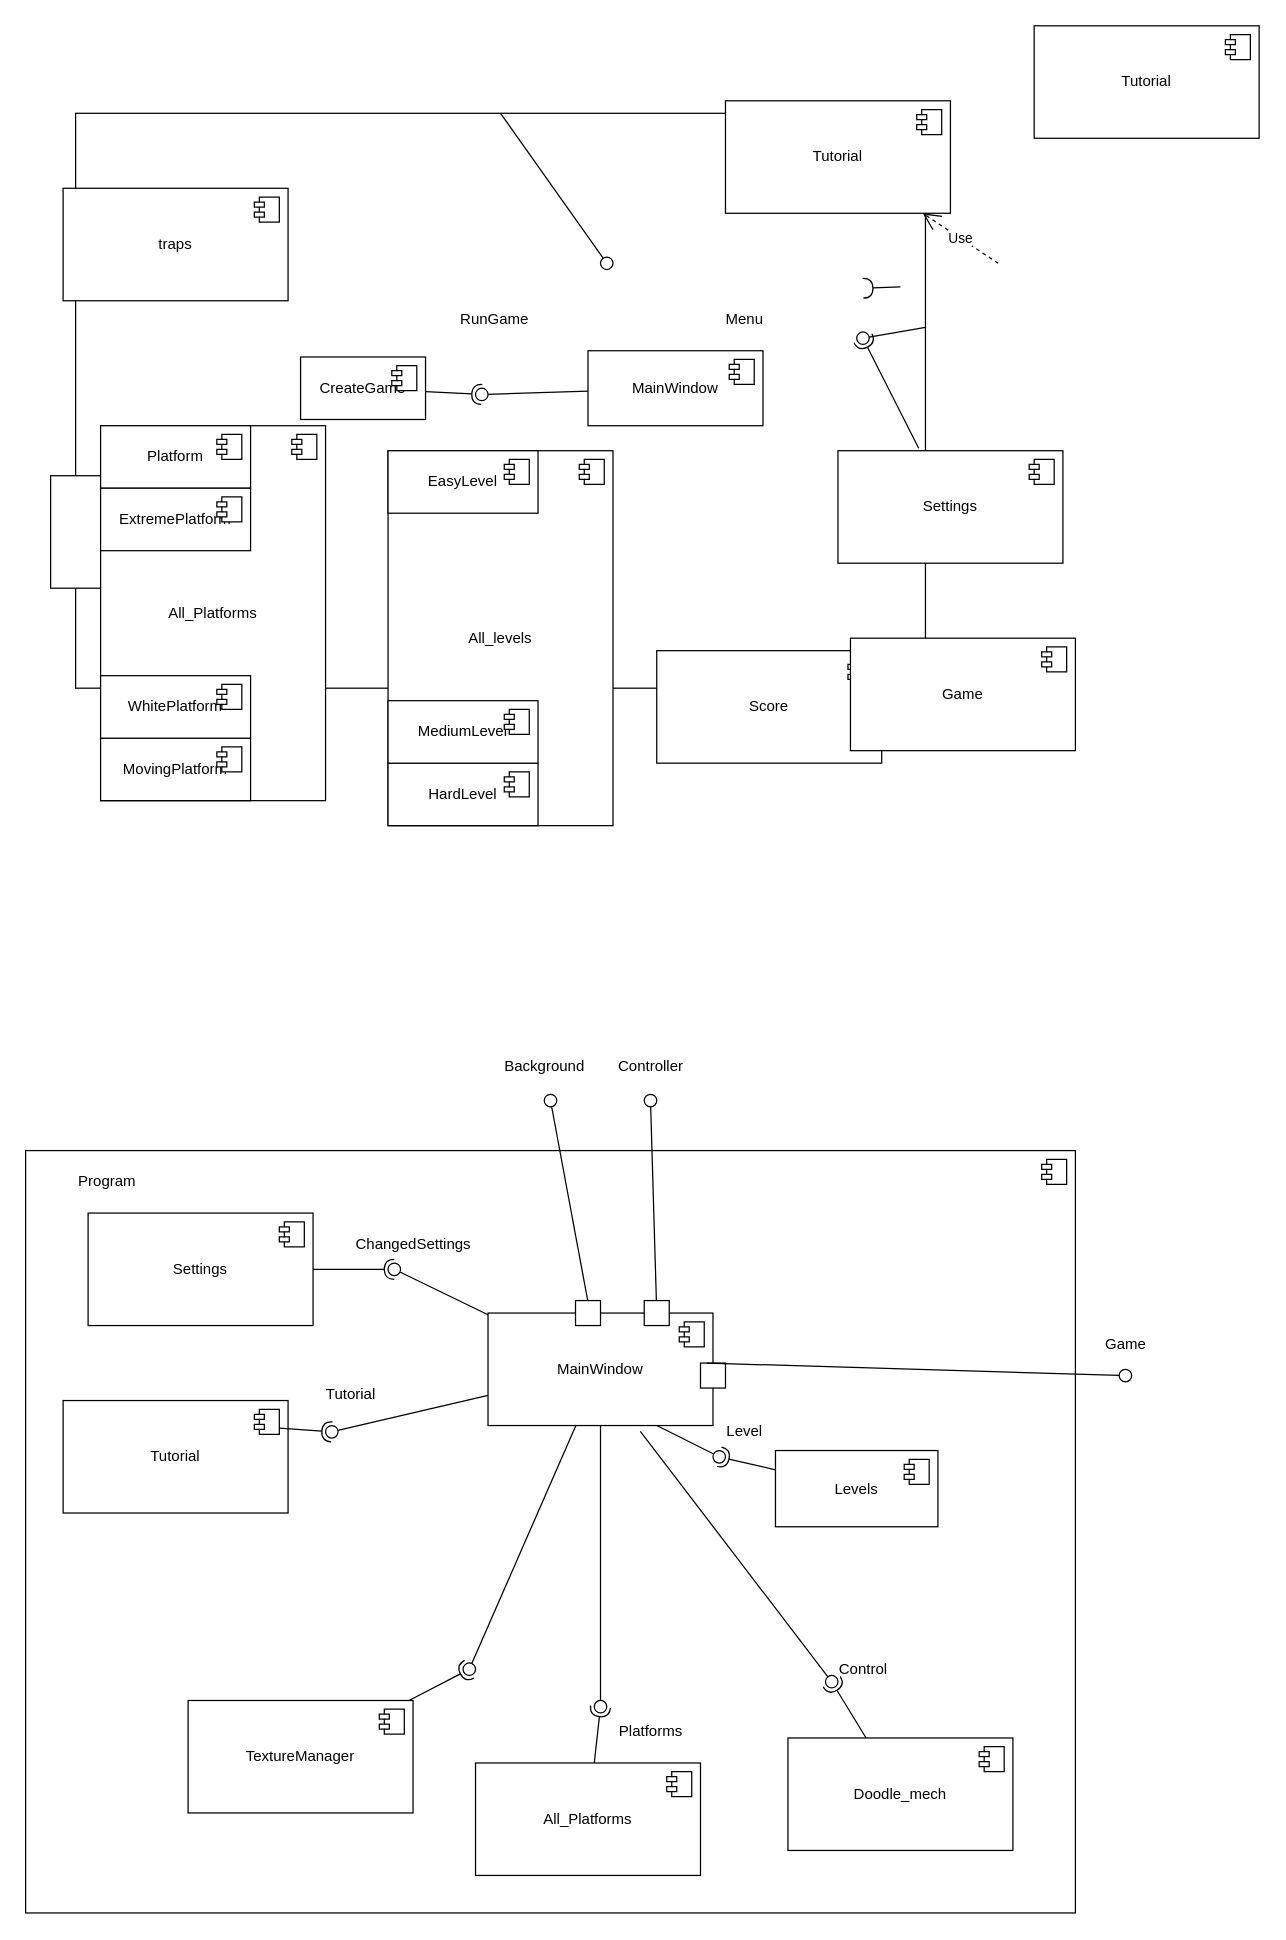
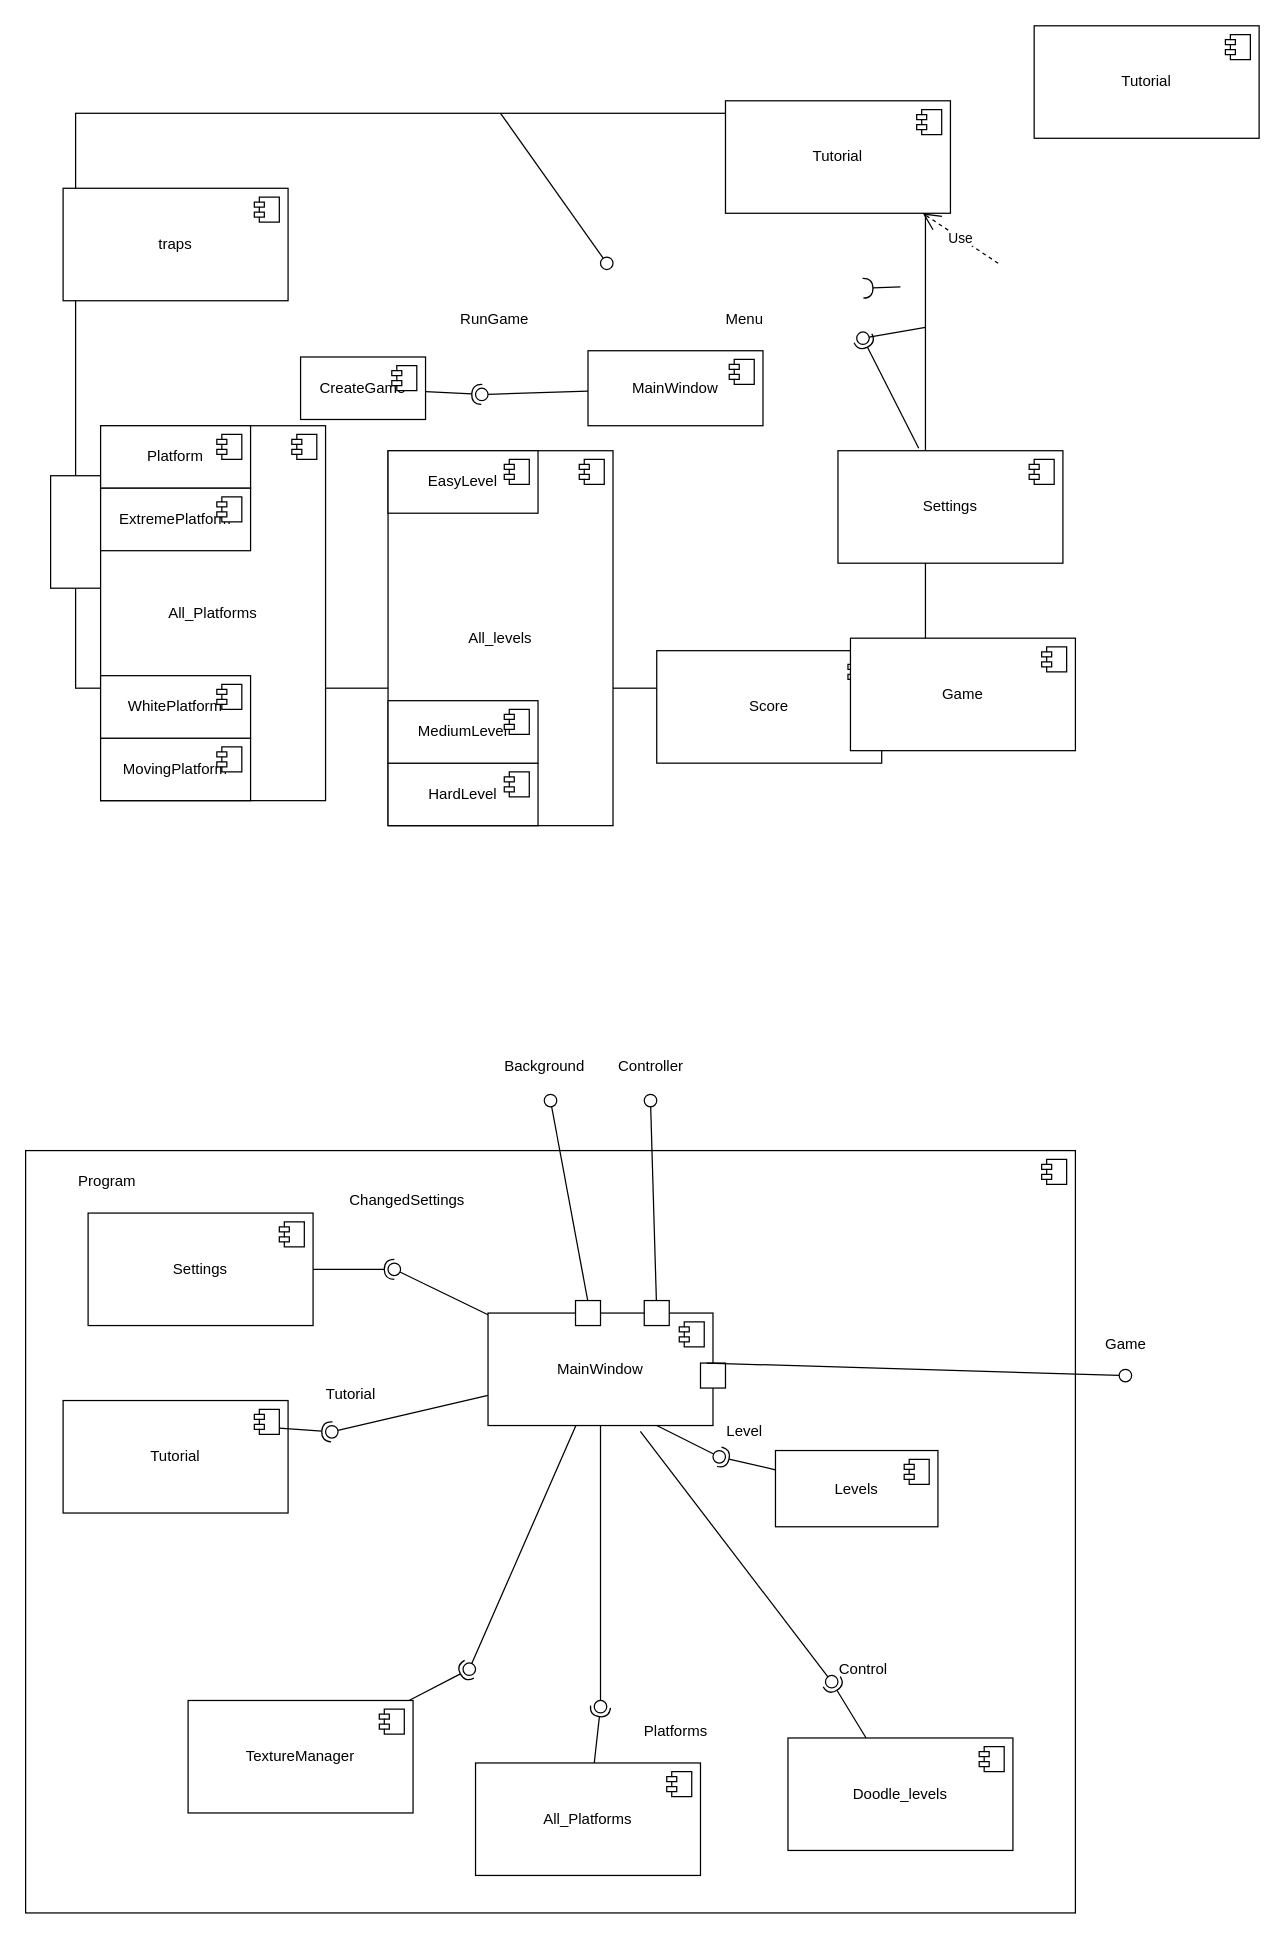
- <mxCell id="69" value="ChangedSettings" style="text;html=1;align=center;verticalAlign=middle;resizable=0;points=[];autosize=1;strokeColor=none;fillColor=none;" vertex="1" parent="1"><mxGeometry x="270" y="980" width="120" height="30" as="geometry" /></mxCell>
+ <mxCell id="69" value="ChangedSettings" style="text;html=1;align=center;verticalAlign=middle;resizable=0;points=[];autosize=1;strokeColor=none;fillColor=none;" vertex="1" parent="1"><mxGeometry x="265" y="945" width="120" height="30" as="geometry" /></mxCell>
- <mxCell id="87" value="Platforms" style="text;html=1;align=center;verticalAlign=middle;resizable=0;points=[];autosize=1;strokeColor=none;fillColor=none;" vertex="1" parent="1"><mxGeometry x="485" y="1370" width="70" height="30" as="geometry" /></mxCell>
+ <mxCell id="87" value="Platforms" style="text;html=1;align=center;verticalAlign=middle;resizable=0;points=[];autosize=1;strokeColor=none;fillColor=none;" vertex="1" parent="1"><mxGeometry x="505" y="1370" width="70" height="30" as="geometry" /></mxCell>
- <mxCell id="88" value="Doodle_mech" style="html=1;dropTarget=0;whiteSpace=wrap;" vertex="1" parent="1"><mxGeometry x="630" y="1390" width="180" height="90" as="geometry" /></mxCell>
+ <mxCell id="88" value="Doodle_levels" style="html=1;dropTarget=0;whiteSpace=wrap;" vertex="1" parent="1"><mxGeometry x="630" y="1390" width="180" height="90" as="geometry" /></mxCell>
